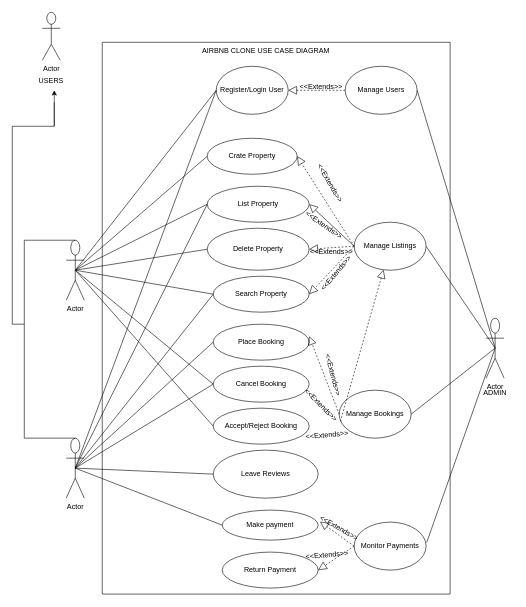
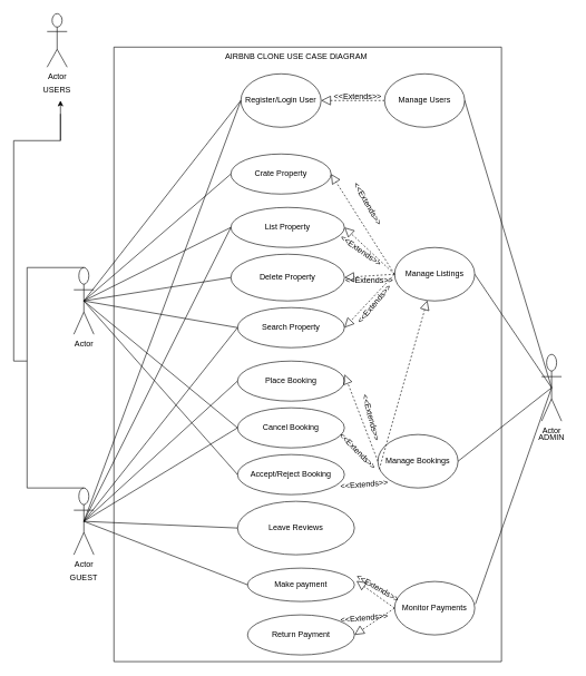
- <mxCell id="17" value="" style="endArrow=block;dashed=0;endFill=0;endSize=12;html=1;rounded=0;exitX=0;exitY=0.5;exitDx=0;exitDy=0;entryX=1;entryY=0.5;entryDx=0;entryDy=0;" edge="1" parent="2" source="10" target="4"><mxGeometry width="160" relative="1" as="geometry"><mxPoint x="460" y="80" as="sourcePoint" /><mxPoint x="370" y="80" as="targetPoint" /></mxGeometry></mxCell>
+ <mxCell id="17" value="" style="endArrow=block;dashed=1;endFill=0;endSize=12;html=1;rounded=0;exitX=0;exitY=0.5;exitDx=0;exitDy=0;entryX=1;entryY=0.5;entryDx=0;entryDy=0;" edge="1" parent="2" source="10" target="4"><mxGeometry width="160" relative="1" as="geometry"><mxPoint x="460" y="80" as="sourcePoint" /><mxPoint x="370" y="80" as="targetPoint" /></mxGeometry></mxCell>
+ <mxCell id="60" value="GUEST" style="text;strokeColor=none;align=center;fillColor=none;html=1;verticalAlign=middle;whiteSpace=wrap;rounded=0;" vertex="1" parent="1"><mxGeometry x="95" y="850" width="60" height="30" as="geometry" /></mxCell>
